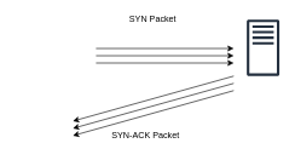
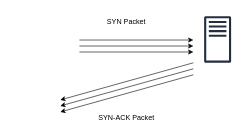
- <mxCell id="10" value="SYN Packet" style="text;html=1;align=center;verticalAlign=middle;resizable=0;points=[];autosize=1;" vertex="1" parent="1"><mxGeometry x="170" y="16" width="80" height="20" as="geometry" /></mxCell>
+ <mxCell id="10" value="SYN Packet" style="text;html=1;align=center;verticalAlign=middle;resizable=0;points=[];autosize=1;" vertex="1" parent="1"><mxGeometry x="170" y="26" width="80" height="20" as="geometry" /></mxCell>
- <mxCell id="11" value="SYN-ACK Packet" style="text;html=1;align=center;verticalAlign=middle;resizable=0;points=[];autosize=1;" vertex="1" parent="1"><mxGeometry x="145" y="176" width="110" height="20" as="geometry" /></mxCell>
+ <mxCell id="11" value="SYN-ACK Packet" style="text;html=1;align=center;verticalAlign=middle;resizable=0;points=[];autosize=1;" vertex="1" parent="1"><mxGeometry x="155" y="186" width="110" height="20" as="geometry" /></mxCell>
